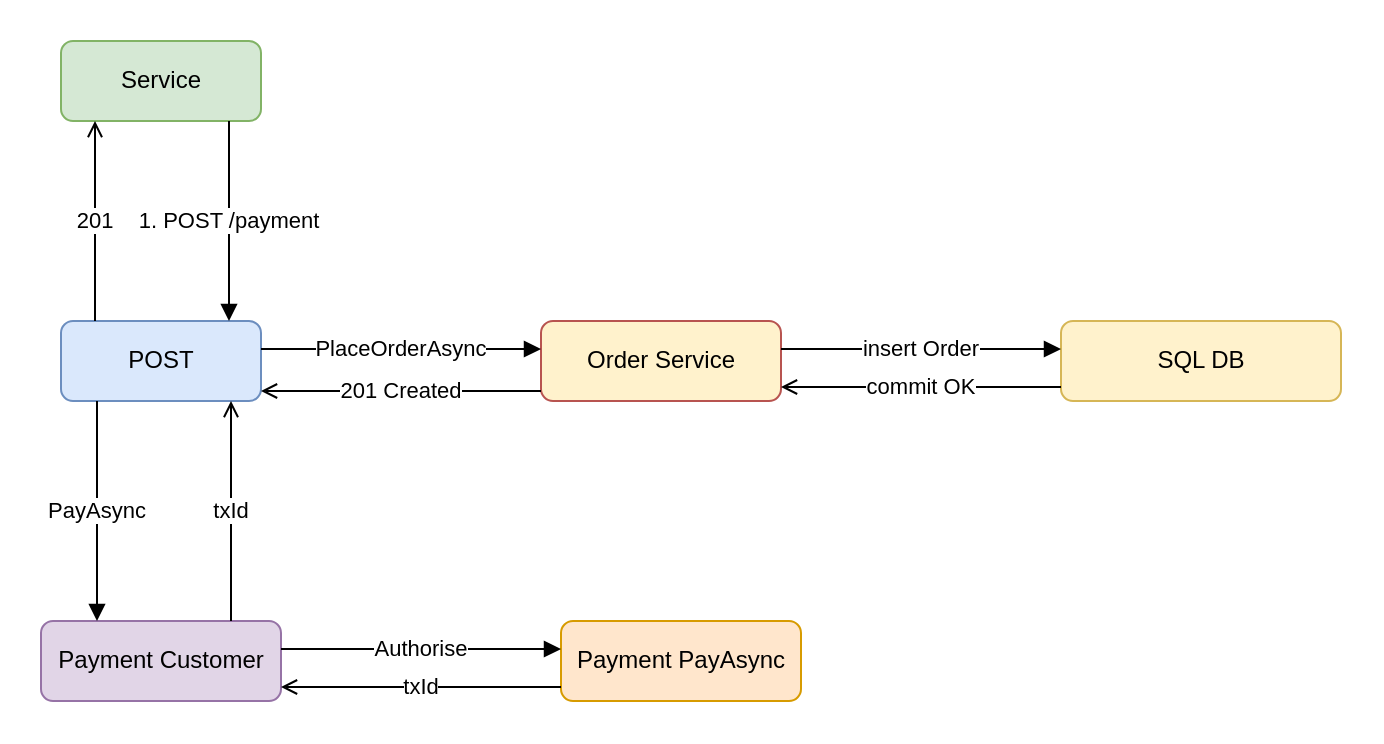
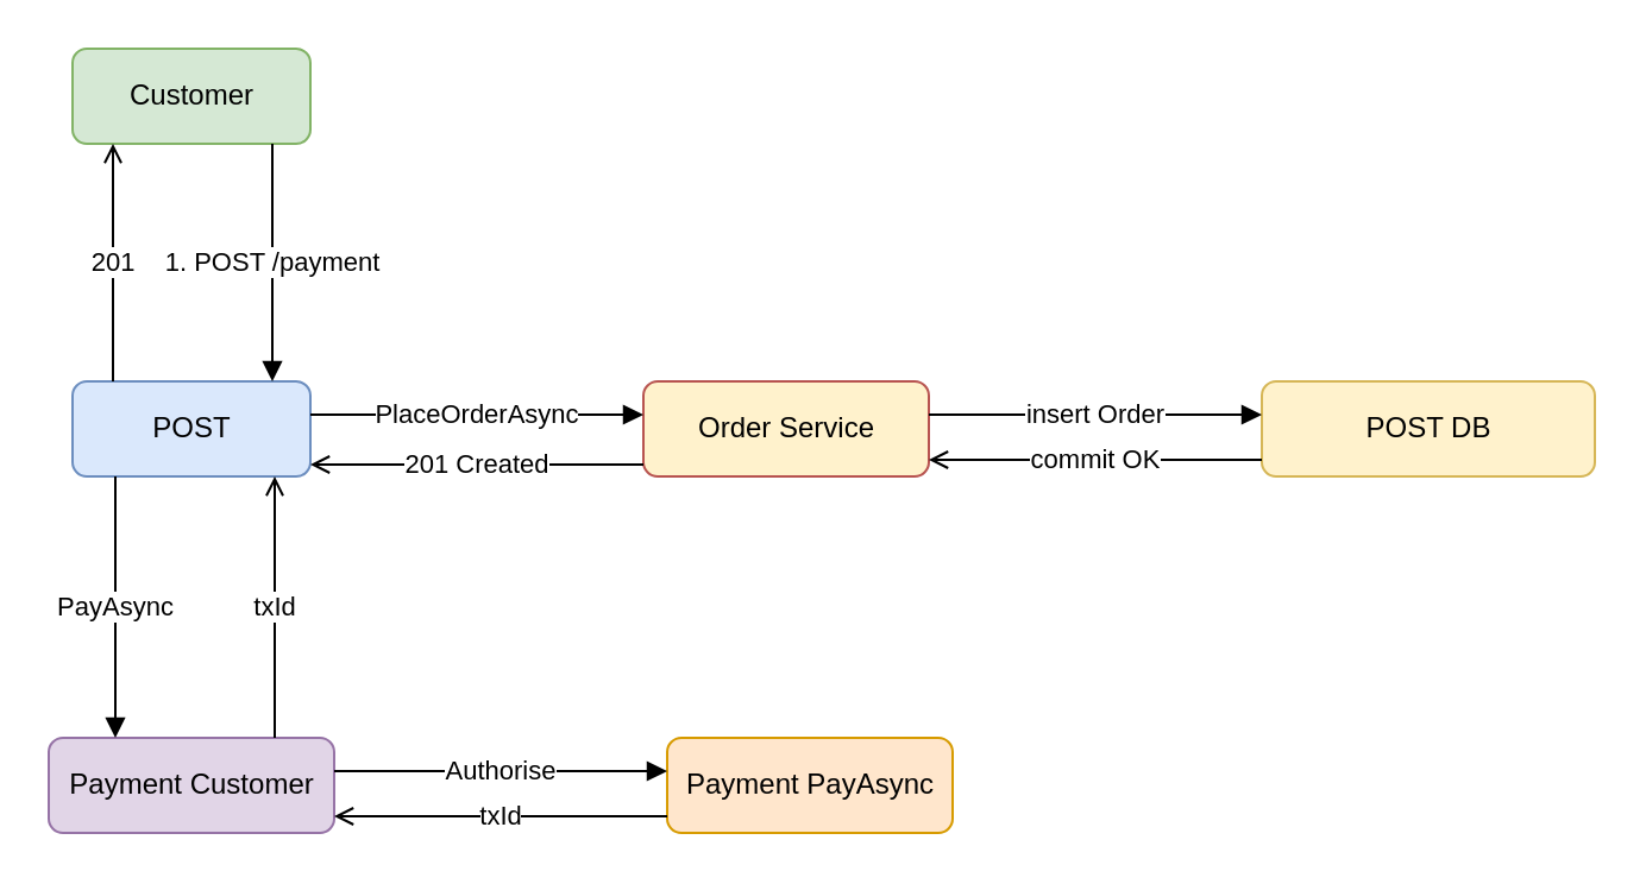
- <mxCell id="2" value="Service" style="rounded=1;html=1;fillColor=#d5e8d4;strokeColor=#82b366;" parent="1" vertex="1"><mxGeometry x="30" y="20" width="100" height="40" as="geometry" /></mxCell>
+ <mxCell id="2" value="Customer" style="rounded=1;html=1;fillColor=#d5e8d4;strokeColor=#82b366;" parent="1" vertex="1"><mxGeometry x="30" y="20" width="100" height="40" as="geometry" /></mxCell>
- <mxCell id="7" value="SQL DB" style="rounded=1;html=1;fillColor=#fff2cc;strokeColor=#d6b656;" parent="1" vertex="1"><mxGeometry x="530" y="160" width="140" height="40" as="geometry" /></mxCell>
+ <mxCell id="7" value="POST DB" style="rounded=1;html=1;fillColor=#fff2cc;strokeColor=#d6b656;" parent="1" vertex="1"><mxGeometry x="530" y="160" width="140" height="40" as="geometry" /></mxCell>
